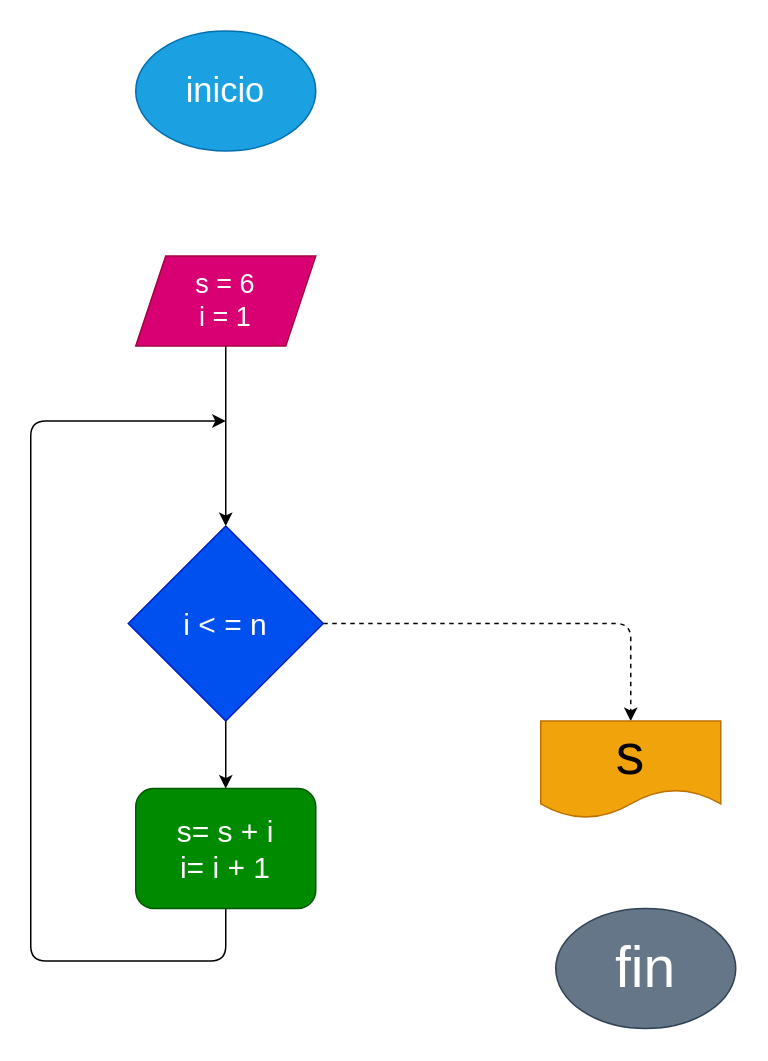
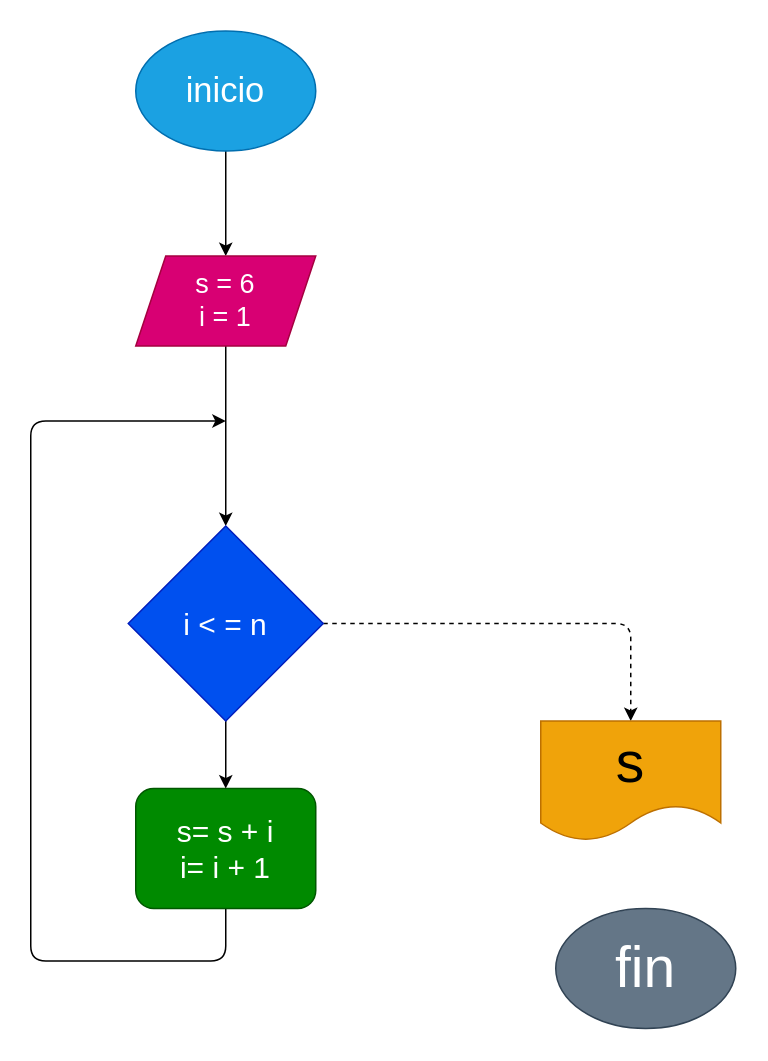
+ <mxCell id="2" style="edgeStyle=none;html=1;exitX=0.5;exitY=1;exitDx=0;exitDy=0;entryX=0.5;entryY=0;entryDx=0;entryDy=0;" edge="1" parent="1" source="3" target="5"><mxGeometry relative="1" as="geometry" /></mxCell>
- <mxCell id="11" value="s" style="shape=document;whiteSpace=wrap;html=1;boundedLbl=1;fontSize=38;fillColor=#f0a30a;fontColor=#000000;strokeColor=#BD7000;" vertex="1" parent="1"><mxGeometry x="360" y="480" width="120" height="65" as="geometry" /></mxCell>
+ <mxCell id="11" value="s" style="shape=document;whiteSpace=wrap;html=1;boundedLbl=1;fontSize=38;fillColor=#f0a30a;fontColor=#000000;strokeColor=#BD7000;" vertex="1" parent="1"><mxGeometry x="360" y="480" width="120" height="80" as="geometry" /></mxCell>
